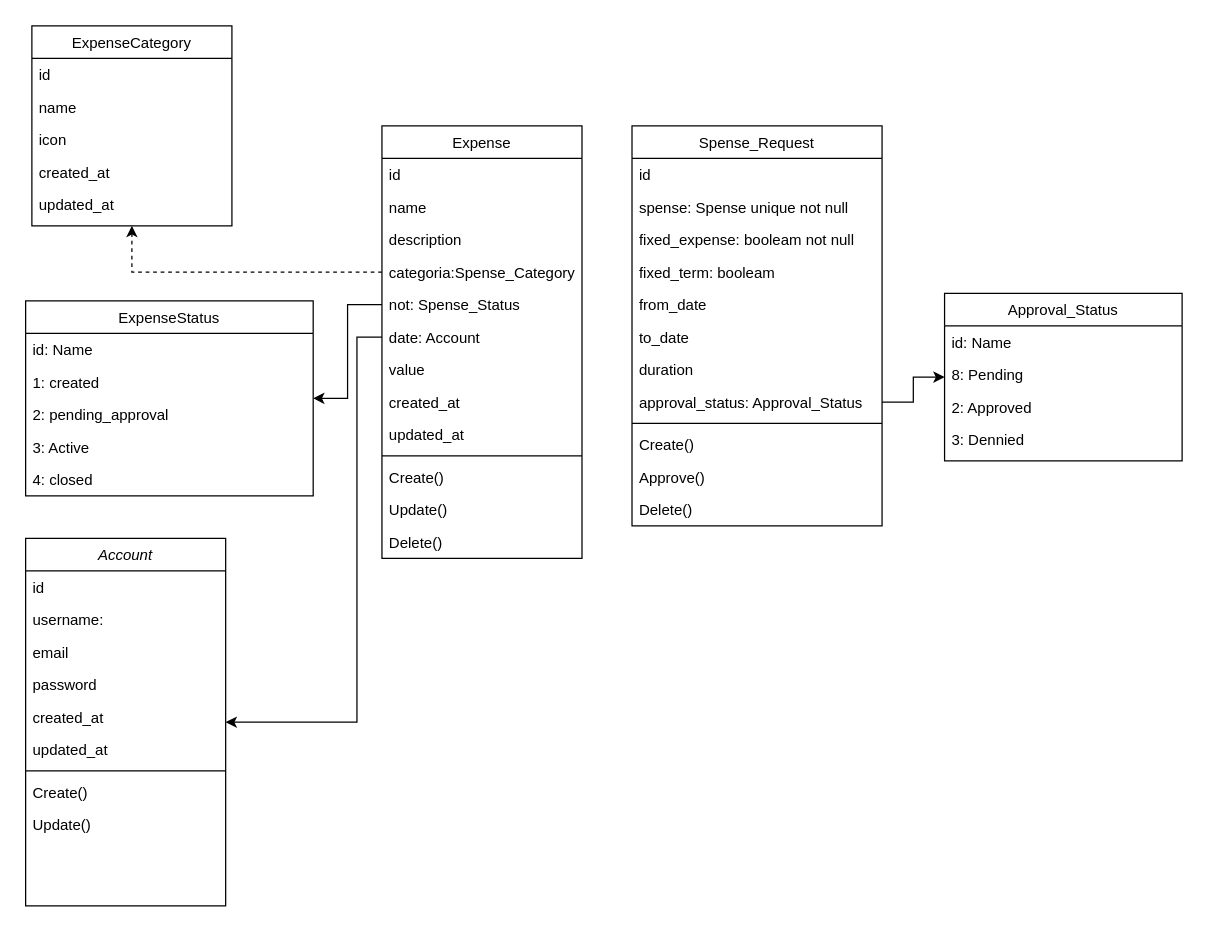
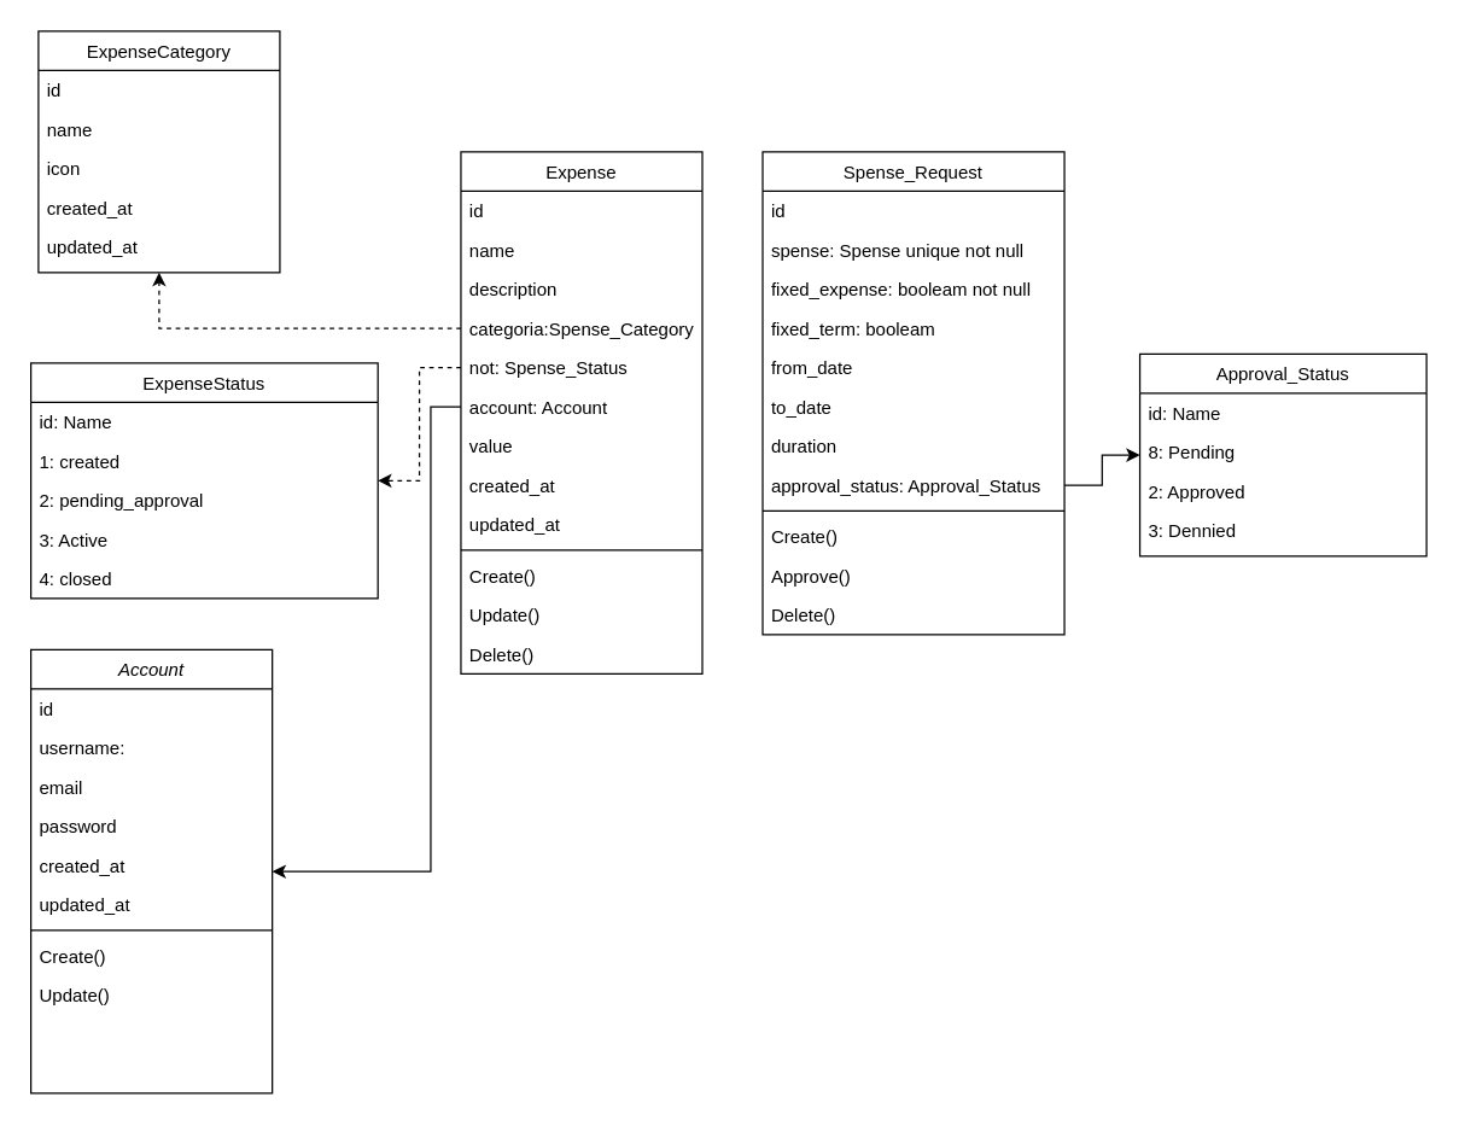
- <mxCell id="18" value="date: Account" style="text;align=left;verticalAlign=top;spacingLeft=4;spacingRight=4;overflow=hidden;rotatable=0;points=[[0,0.5],[1,0.5]];portConstraint=eastwest;" parent="12" vertex="1"><mxGeometry y="156" width="160" height="26" as="geometry" /></mxCell>
+ <mxCell id="18" value="account: Account" style="text;align=left;verticalAlign=top;spacingLeft=4;spacingRight=4;overflow=hidden;rotatable=0;points=[[0,0.5],[1,0.5]];portConstraint=eastwest;" parent="12" vertex="1"><mxGeometry y="156" width="160" height="26" as="geometry" /></mxCell>
- <mxCell id="52" style="edgeStyle=orthogonalEdgeStyle;rounded=0;orthogonalLoop=1;jettySize=auto;html=1;" edge="1" parent="1" source="17" target="33"><mxGeometry relative="1" as="geometry" /></mxCell>
+ <mxCell id="52" style="edgeStyle=orthogonalEdgeStyle;rounded=0;orthogonalLoop=1;jettySize=auto;html=1;dashed=1;" edge="1" parent="1" source="17" target="33"><mxGeometry relative="1" as="geometry" /></mxCell>
